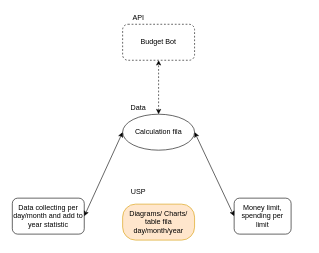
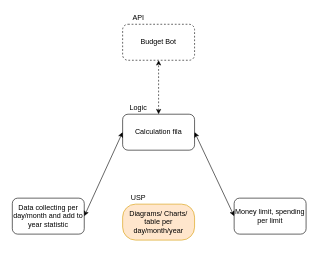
- <mxCell id="9" value="Data" style="text;html=1;align=center;verticalAlign=middle;resizable=0;points=[];autosize=1;strokeColor=none;fillColor=none;" vertex="1" parent="1"><mxGeometry x="210" y="170" width="40" height="20" as="geometry" /></mxCell>
+ <mxCell id="9" value="Logic" style="text;html=1;align=center;verticalAlign=middle;resizable=0;points=[];autosize=1;strokeColor=none;fillColor=none;" vertex="1" parent="1"><mxGeometry x="210" y="170" width="40" height="20" as="geometry" /></mxCell>
- <mxCell id="8" value="Calculation fila&lt;br&gt;" style="ellipse;whiteSpace=wrap;html=1;" vertex="1" parent="1"><mxGeometry x="204" y="190" width="120" height="60" as="geometry" /></mxCell>
+ <mxCell id="8" value="Calculation fila&lt;br&gt;" style="rounded=1;whiteSpace=wrap;html=1;" vertex="1" parent="1"><mxGeometry x="204" y="190" width="120" height="60" as="geometry" /></mxCell>
- <mxCell id="6" value="USP" style="text;html=1;align=center;verticalAlign=middle;resizable=0;points=[];autosize=1;strokeColor=none;fillColor=none;" vertex="1" parent="1"><mxGeometry x="210" y="310" width="40" height="20" as="geometry" /></mxCell>
+ <mxCell id="6" value="USP" style="text;html=1;align=center;verticalAlign=middle;resizable=0;points=[];autosize=1;strokeColor=none;fillColor=none;" vertex="1" parent="1"><mxGeometry x="210" y="320" width="40" height="20" as="geometry" /></mxCell>
- <mxCell id="5" value="Money limit, spending per limit" style="rounded=1;whiteSpace=wrap;html=1;" vertex="1" parent="1"><mxGeometry x="390" y="330" width="95" height="60" as="geometry" /></mxCell>
+ <mxCell id="5" value="Money limit, spending per limit" style="rounded=1;whiteSpace=wrap;html=1;" vertex="1" parent="1"><mxGeometry x="390" y="330" width="120" height="60" as="geometry" /></mxCell>
- <mxCell id="3" value="Diagrams/ Charts/ table fila day/month/year" style="rounded=1;whiteSpace=wrap;html=1;arcSize=36;fillColor=#ffe6cc;strokeColor=#d79b00;" vertex="1" parent="1"><mxGeometry x="204" y="340" width="120" height="60" as="geometry" /></mxCell>
+ <mxCell id="3" value="Diagrams/ Charts/ table per day/month/year" style="rounded=1;whiteSpace=wrap;html=1;arcSize=36;fillColor=#ffe6cc;strokeColor=#d79b00;" vertex="1" parent="1"><mxGeometry x="204" y="340" width="120" height="60" as="geometry" /></mxCell>
